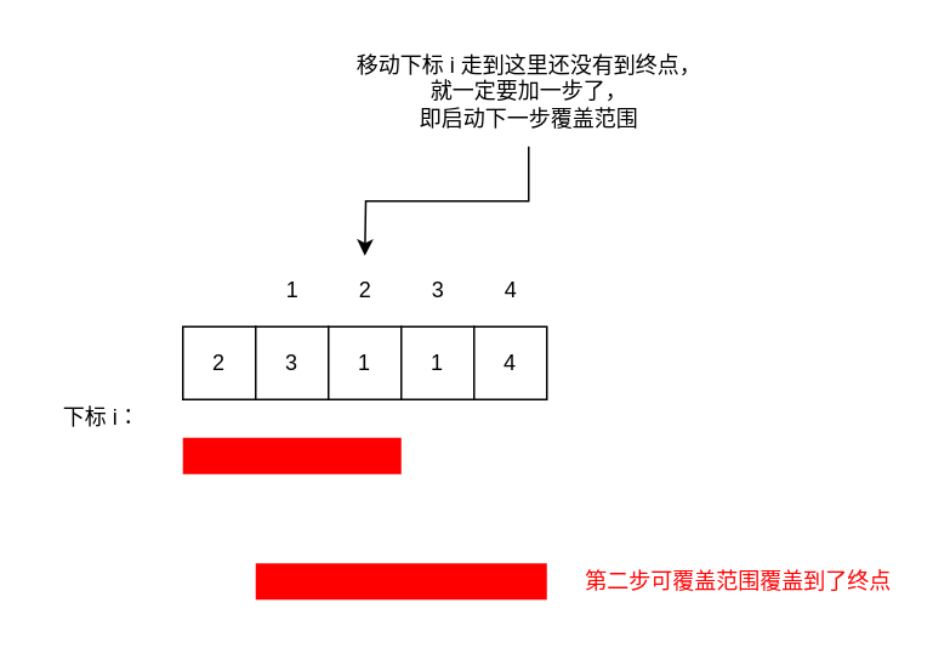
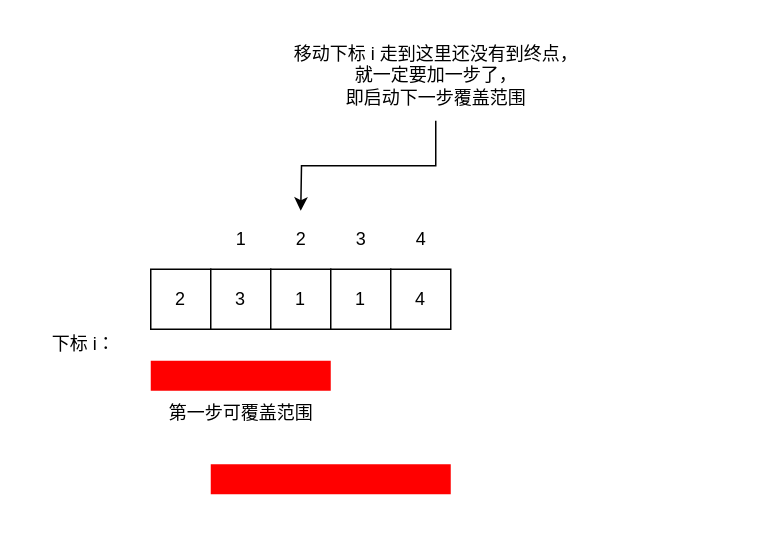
+ <mxCell id="14" value="第一步可覆盖范围" style="text;html=1;align=center;verticalAlign=middle;resizable=0;points=[];autosize=1;strokeColor=none;fillColor=none;" vertex="1" parent="1"><mxGeometry x="100" y="260" width="120" height="30" as="geometry" /></mxCell>
- <mxCell id="15" value="第二步可覆盖范围覆盖到了终点" style="text;html=1;align=center;verticalAlign=middle;resizable=0;points=[];autosize=1;strokeColor=none;fillColor=none;fontColor=#FF0000;" vertex="1" parent="1"><mxGeometry x="310" y="304" width="190" height="30" as="geometry" /></mxCell>
